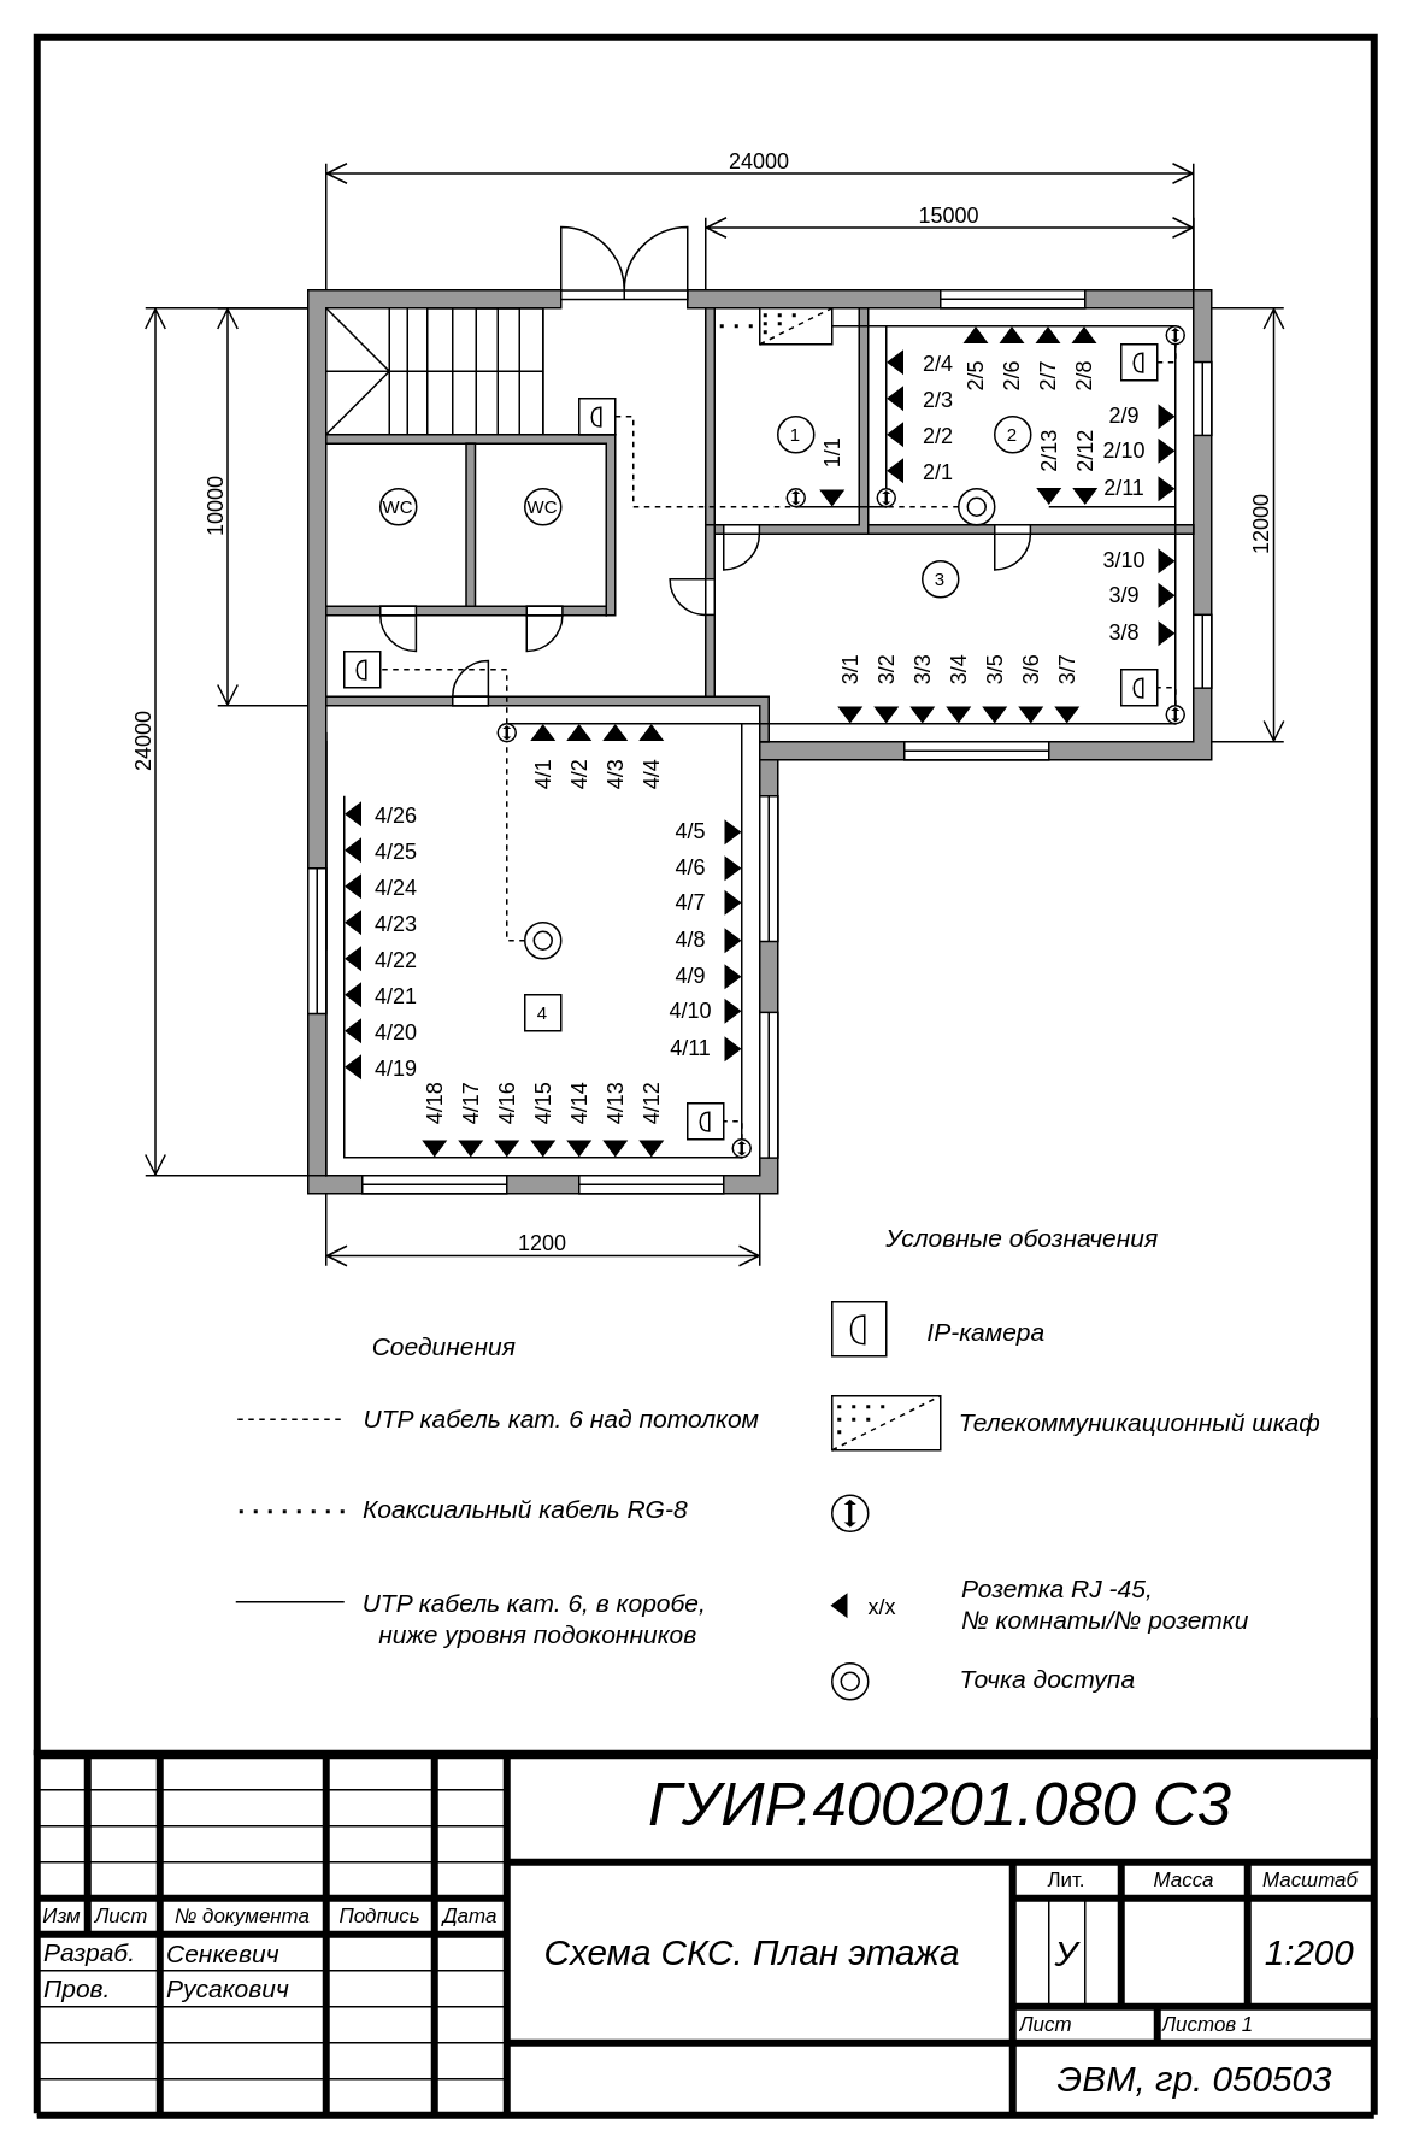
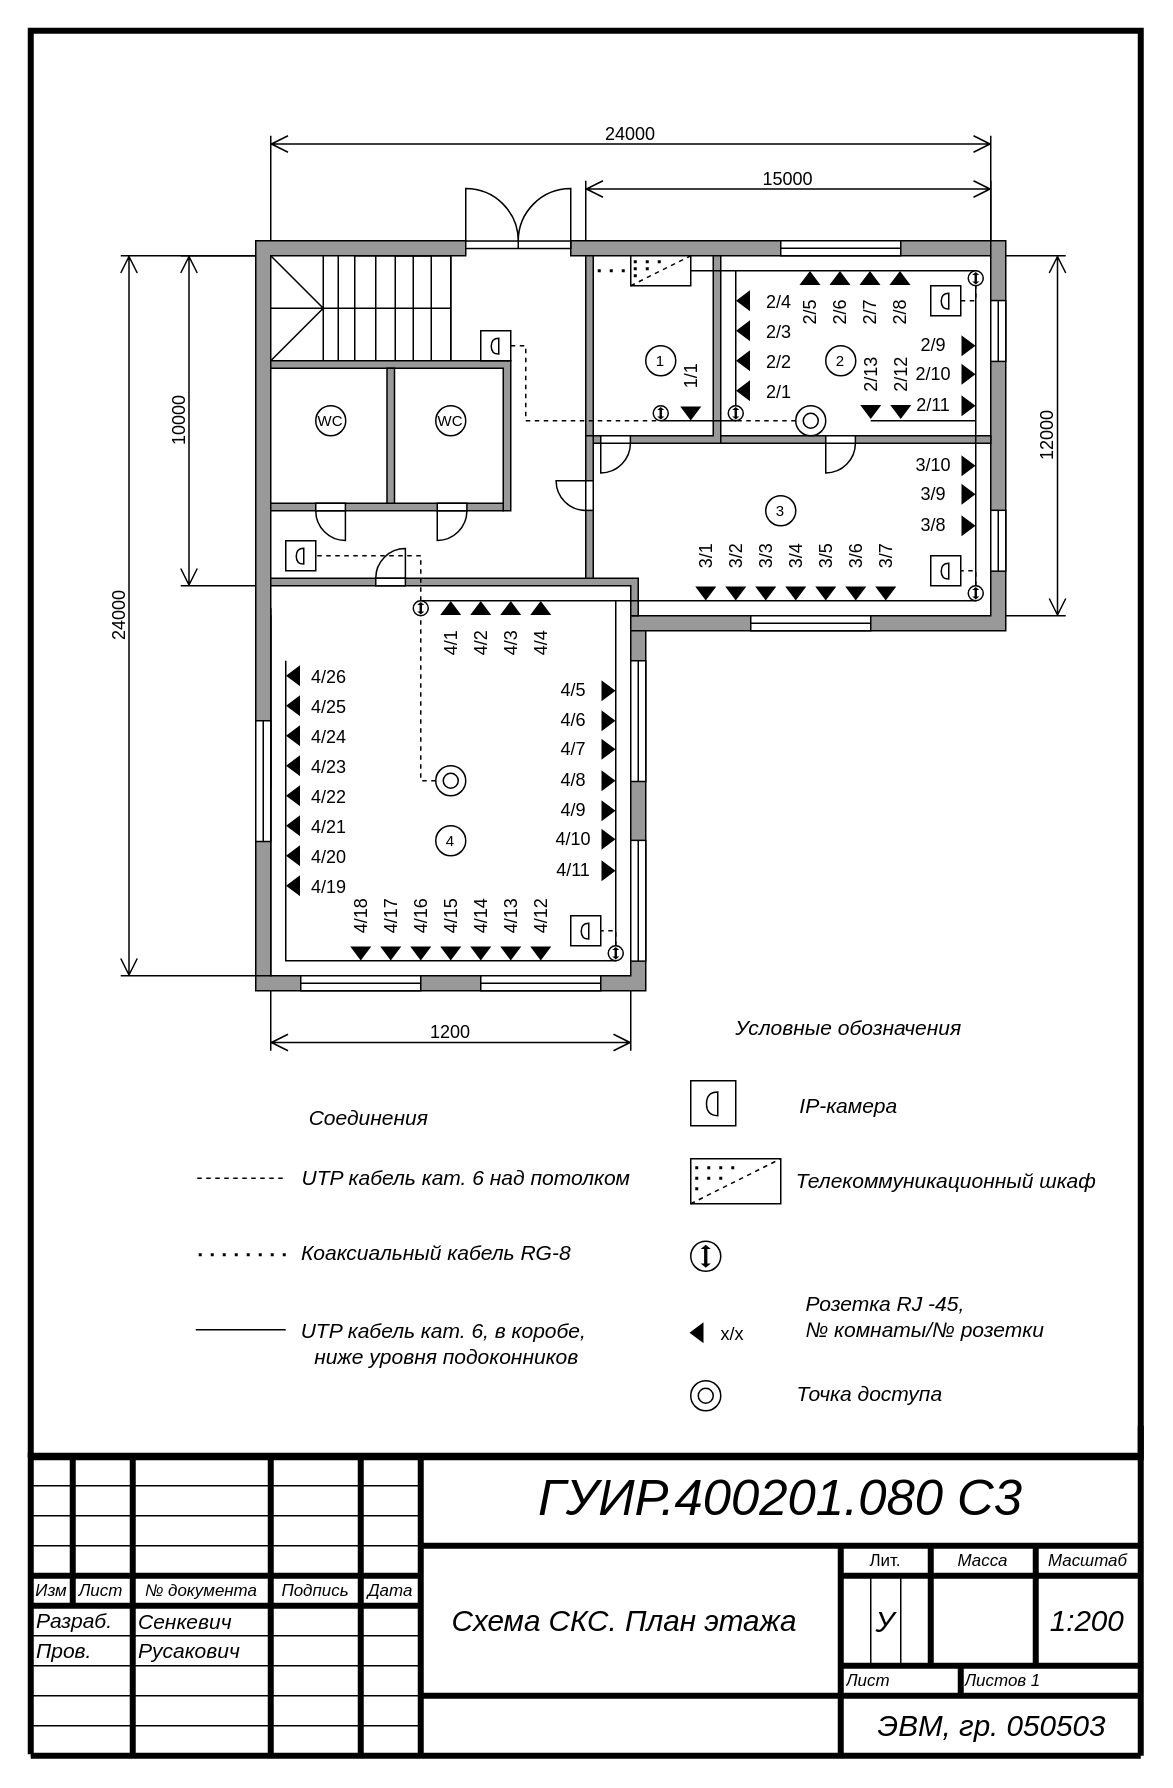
- <mxCell id="96" value="&lt;span style=&quot;font-size: 10px;&quot;&gt;3&lt;/span&gt;" style="ellipse;whiteSpace=wrap;html=1;aspect=fixed;" parent="91" vertex="1"><mxGeometry x="510" y="310" width="20" height="20" as="geometry" /></mxCell>
+ <mxCell id="96" value="&lt;span style=&quot;font-size: 10px;&quot;&gt;3&lt;/span&gt;" style="ellipse;whiteSpace=wrap;html=1;aspect=fixed;" parent="91" vertex="1"><mxGeometry x="510" y="330" width="20" height="20" as="geometry" /></mxCell>
- <mxCell id="94" value="&lt;span style=&quot;font-size: 10px;&quot;&gt;4&lt;/span&gt;" style="whiteSpace=wrap;html=1;aspect=fixed;rounded=0;" parent="91" vertex="1"><mxGeometry x="290" y="550" width="20" height="20" as="geometry" /></mxCell>
+ <mxCell id="94" value="&lt;span style=&quot;font-size: 10px;&quot;&gt;4&lt;/span&gt;" style="ellipse;whiteSpace=wrap;html=1;aspect=fixed;" parent="91" vertex="1"><mxGeometry x="290" y="550" width="20" height="20" as="geometry" /></mxCell>
- <mxCell id="330" value="&lt;font face=&quot;Arial&quot; style=&quot;font-size: 14px;&quot;&gt;IP-камера&lt;/font&gt;" style="text;html=1;align=center;verticalAlign=middle;resizable=0;points=[];autosize=1;strokeColor=none;fillColor=none;fontFamily=Arial;fontStyle=2;fontSize=14;" parent="315" vertex="1"><mxGeometry x="40" y="52" width="90" height="30" as="geometry" /></mxCell>
+ <mxCell id="330" value="&lt;font face=&quot;Arial&quot; style=&quot;font-size: 14px;&quot;&gt;IP-камера&lt;/font&gt;" style="text;html=1;align=center;verticalAlign=middle;resizable=0;points=[];autosize=1;strokeColor=none;fillColor=none;fontFamily=Arial;fontStyle=2;fontSize=14;" parent="315" vertex="1"><mxGeometry x="60" y="52" width="90" height="30" as="geometry" /></mxCell>
- <mxCell id="331" value="Розетка RJ -45,&lt;br&gt;№ комнаты/№ розетки&amp;nbsp;" style="text;html=1;align=left;verticalAlign=middle;resizable=0;points=[];autosize=1;strokeColor=none;fillColor=none;fontFamily=Arial;fontStyle=2;fontSize=14;" parent="315" vertex="1"><mxGeometry x="70" y="192" width="190" height="50" as="geometry" /></mxCell>
+ <mxCell id="331" value="Розетка RJ -45,&lt;br&gt;№ комнаты/№ розетки&amp;nbsp;" style="text;html=1;align=left;verticalAlign=middle;resizable=0;points=[];autosize=1;strokeColor=none;fillColor=none;fontFamily=Arial;fontStyle=2;fontSize=14;" parent="315" vertex="1"><mxGeometry x="75" y="182" width="190" height="50" as="geometry" /></mxCell>
